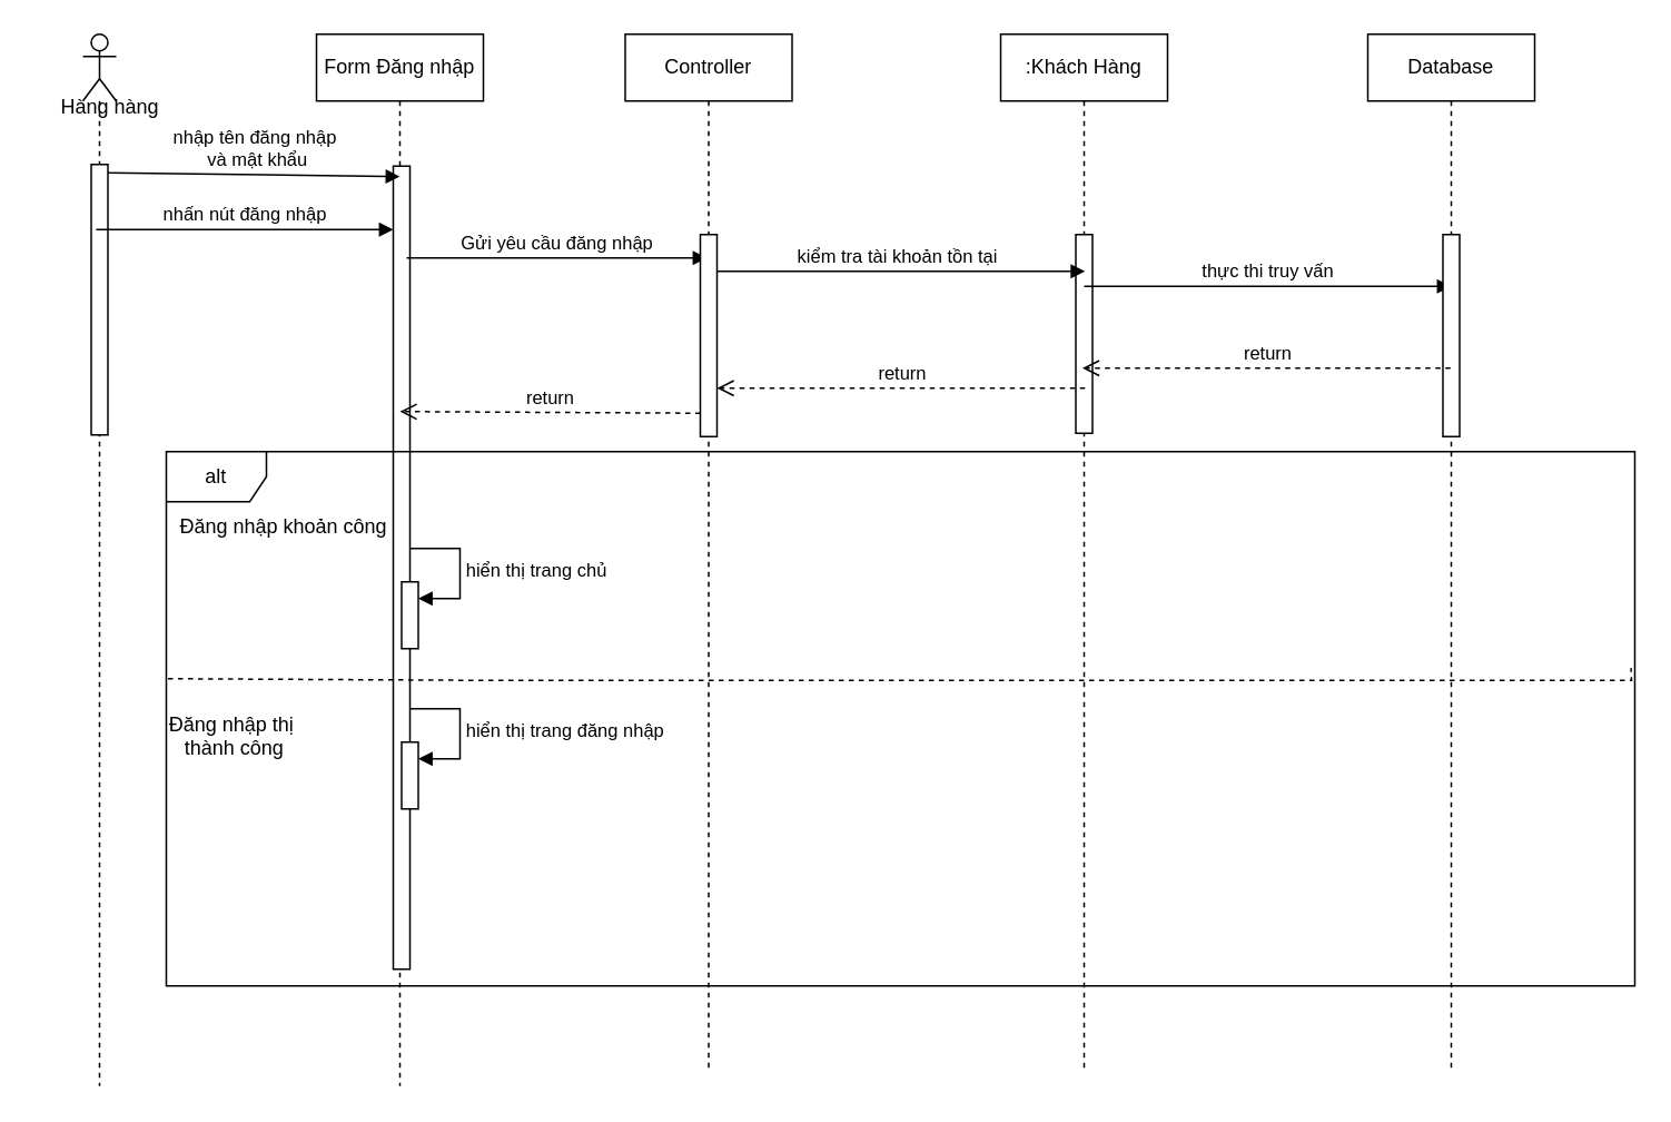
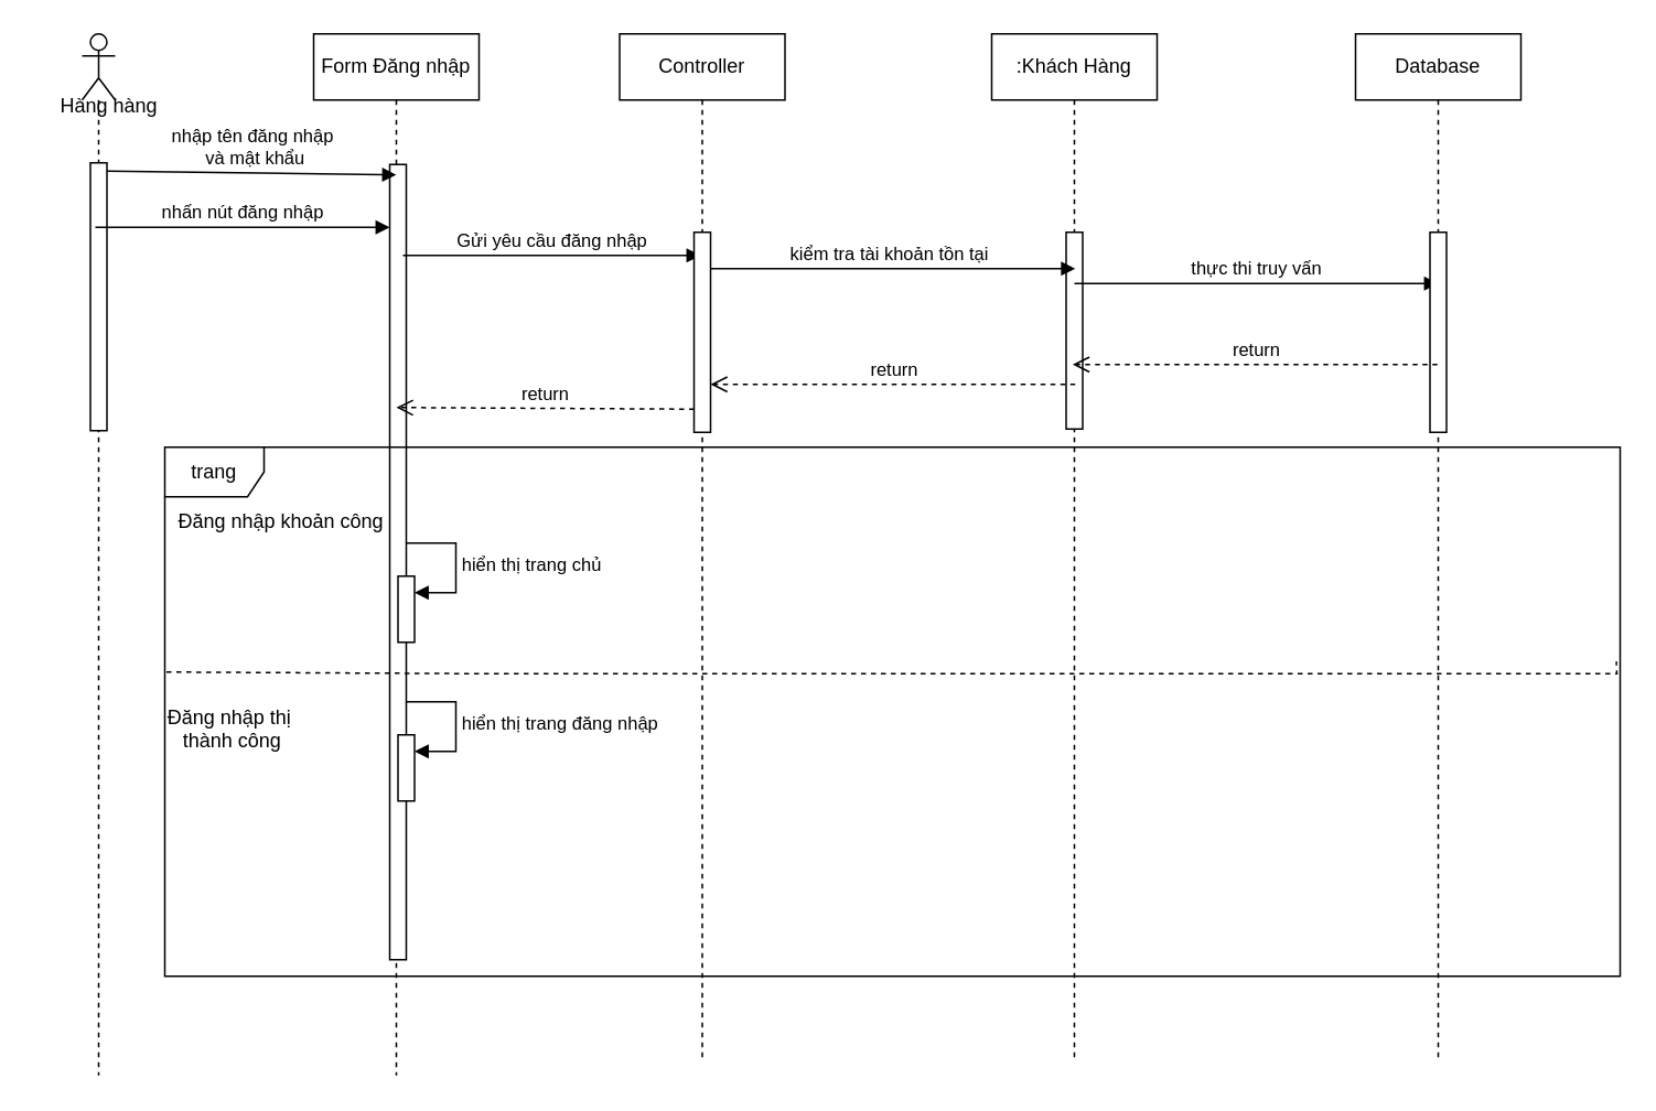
- <mxCell id="12" value="alt" style="shape=umlFrame;whiteSpace=wrap;html=1;pointerEvents=0;" parent="1" vertex="1"><mxGeometry x="99" y="270" width="880" height="320" as="geometry" /></mxCell>
+ <mxCell id="12" value="trang" style="shape=umlFrame;whiteSpace=wrap;html=1;pointerEvents=0;" parent="1" vertex="1"><mxGeometry x="99" y="270" width="880" height="320" as="geometry" /></mxCell>
